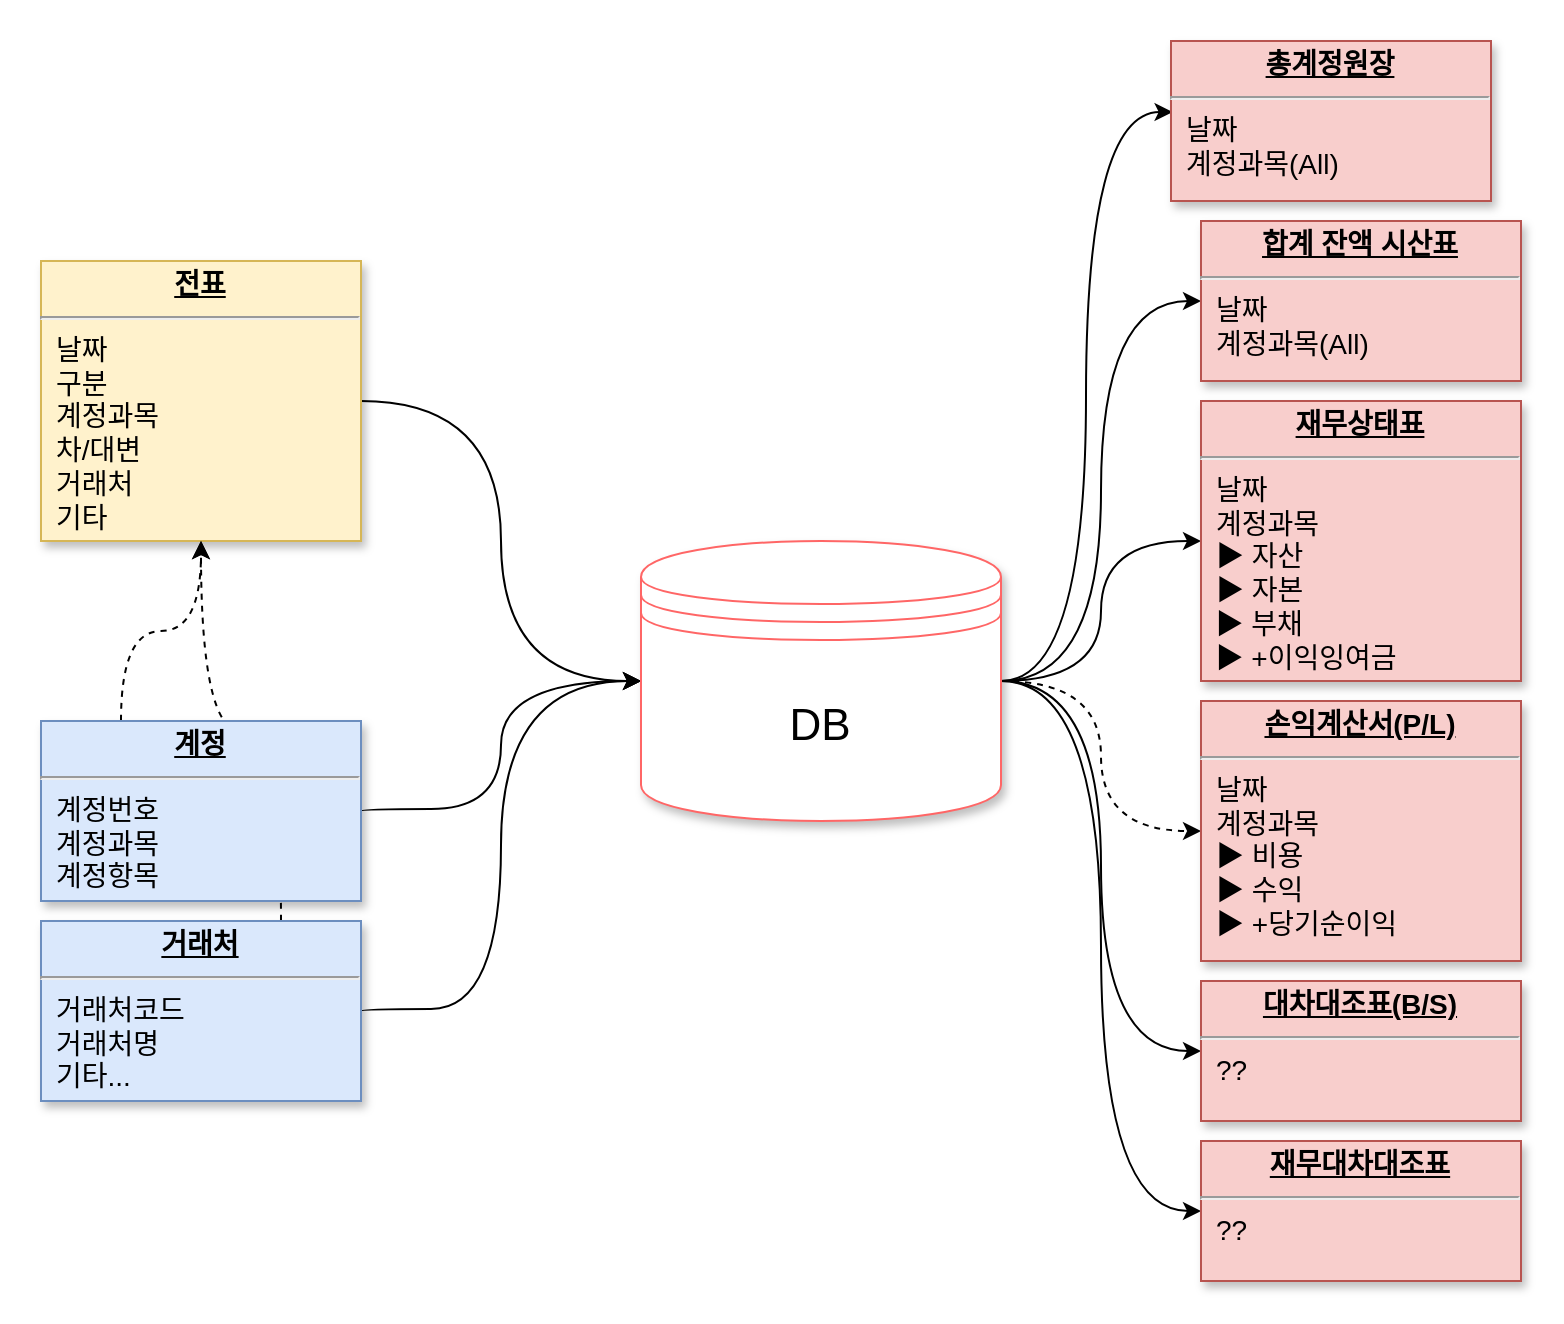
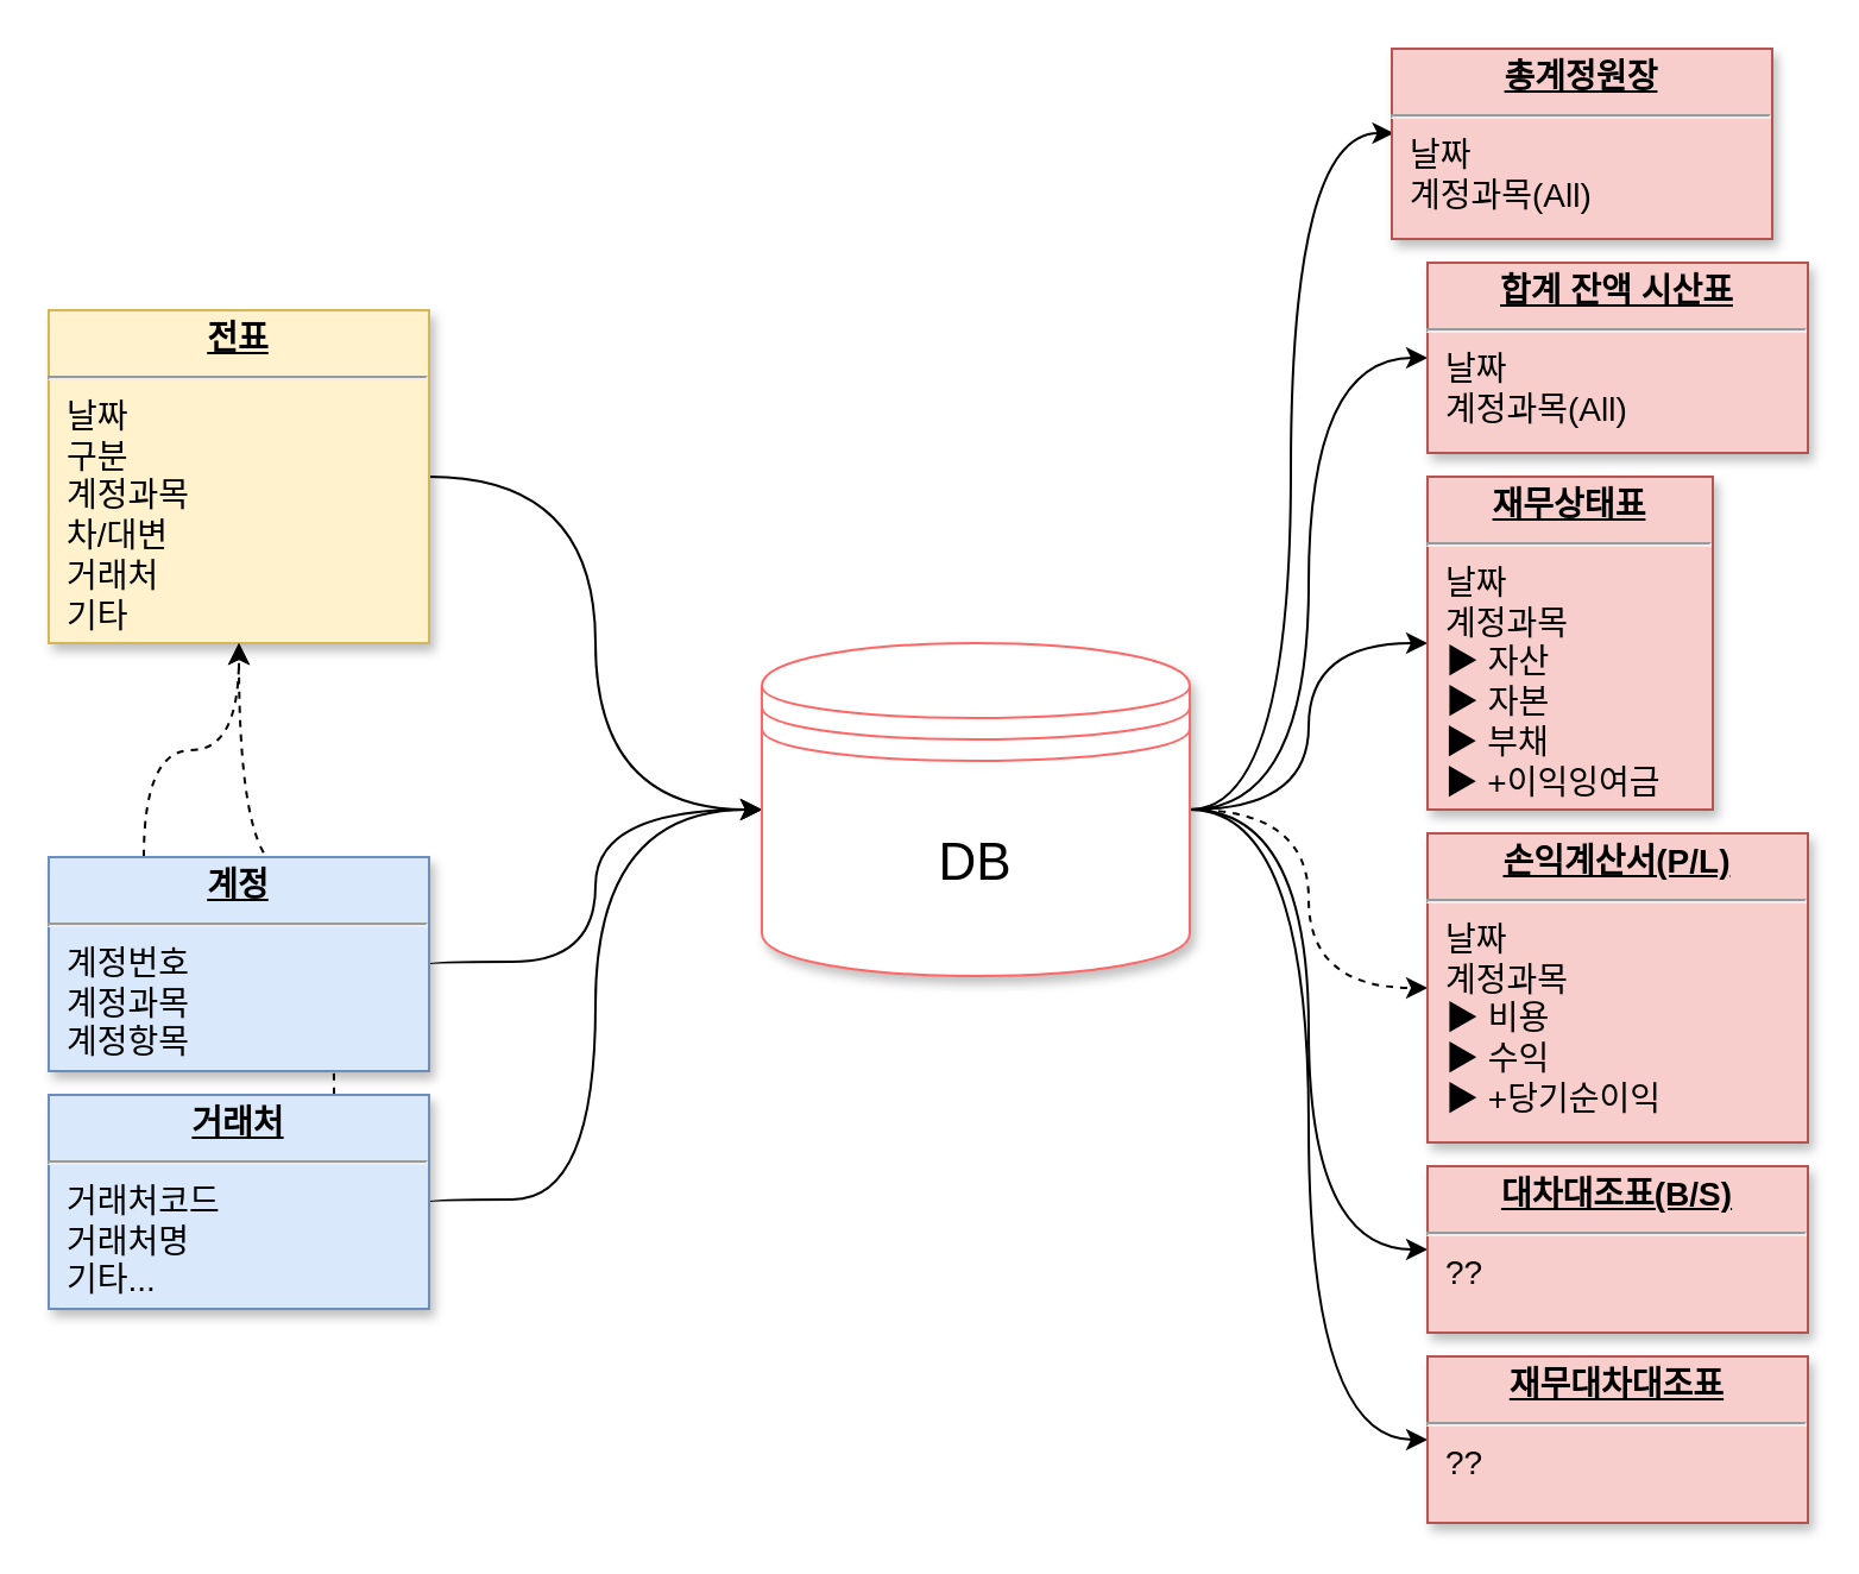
- <mxCell id="19" value="&lt;p style=&quot;margin: 4px 0px 0px ; text-align: center ; text-decoration: underline ; font-size: 14px&quot;&gt;&lt;b&gt;재무상태표&lt;/b&gt;&lt;/p&gt;&lt;hr style=&quot;font-size: 14px&quot;&gt;&lt;p style=&quot;margin: 0px 0px 0px 8px ; font-size: 14px&quot;&gt;날짜&lt;br style=&quot;font-size: 14px&quot;&gt;계정과목&lt;/p&gt;&lt;p style=&quot;margin: 0px 0px 0px 8px ; font-size: 14px&quot;&gt;▶ 자산&lt;/p&gt;&lt;p style=&quot;margin: 0px 0px 0px 8px ; font-size: 14px&quot;&gt;▶ 자본&lt;/p&gt;&lt;p style=&quot;margin: 0px 0px 0px 8px ; font-size: 14px&quot;&gt;&lt;/p&gt;&amp;nbsp; ▶&amp;nbsp;&lt;span&gt;부채&lt;/span&gt;&lt;br&gt;&amp;nbsp; ▶&lt;span&gt;&amp;nbsp;+이익잉여금&lt;/span&gt;" style="verticalAlign=top;align=left;overflow=fill;fontSize=14;fontFamily=Helvetica;html=1;fillColor=#f8cecc;strokeColor=#b85450;shadow=1;" vertex="1" parent="1"><mxGeometry x="600" y="200" width="160" height="140" as="geometry" /></mxCell>
+ <mxCell id="19" value="&lt;p style=&quot;margin: 4px 0px 0px ; text-align: center ; text-decoration: underline ; font-size: 14px&quot;&gt;&lt;b&gt;재무상태표&lt;/b&gt;&lt;/p&gt;&lt;hr style=&quot;font-size: 14px&quot;&gt;&lt;p style=&quot;margin: 0px 0px 0px 8px ; font-size: 14px&quot;&gt;날짜&lt;br style=&quot;font-size: 14px&quot;&gt;계정과목&lt;/p&gt;&lt;p style=&quot;margin: 0px 0px 0px 8px ; font-size: 14px&quot;&gt;▶ 자산&lt;/p&gt;&lt;p style=&quot;margin: 0px 0px 0px 8px ; font-size: 14px&quot;&gt;▶ 자본&lt;/p&gt;&lt;p style=&quot;margin: 0px 0px 0px 8px ; font-size: 14px&quot;&gt;&lt;/p&gt;&amp;nbsp; ▶&amp;nbsp;&lt;span&gt;부채&lt;/span&gt;&lt;br&gt;&amp;nbsp; ▶&lt;span&gt;&amp;nbsp;+이익잉여금&lt;/span&gt;" style="verticalAlign=top;align=left;overflow=fill;fontSize=14;fontFamily=Helvetica;html=1;fillColor=#f8cecc;strokeColor=#b85450;shadow=1;" vertex="1" parent="1"><mxGeometry x="600" y="200" width="120" height="140" as="geometry" /></mxCell>
